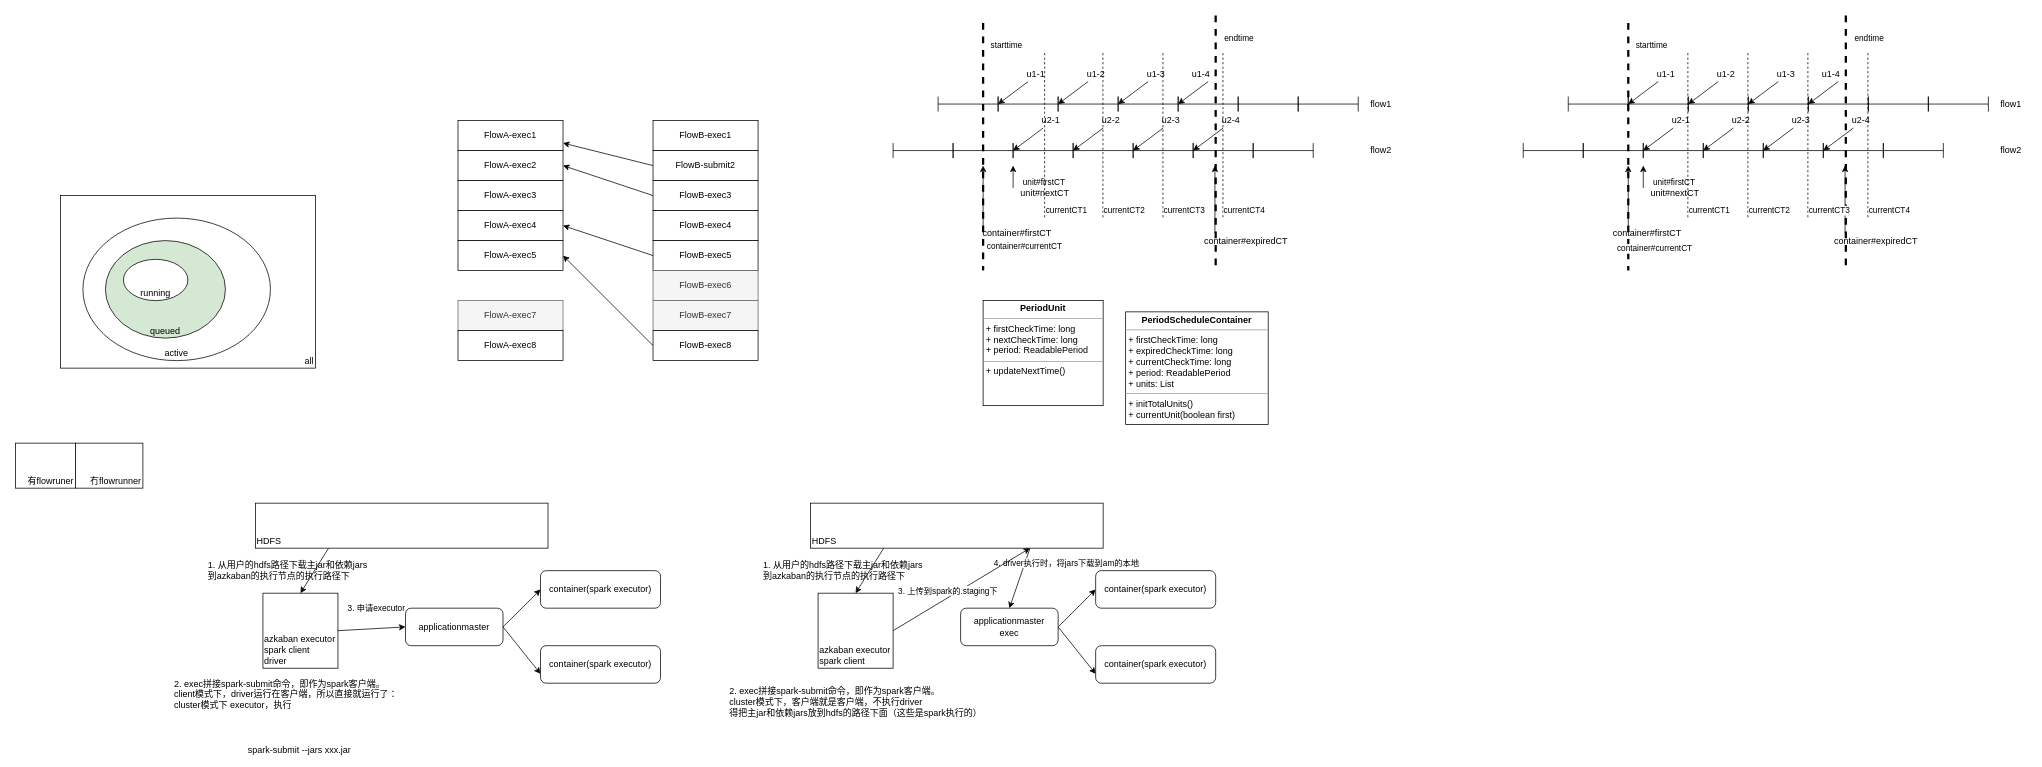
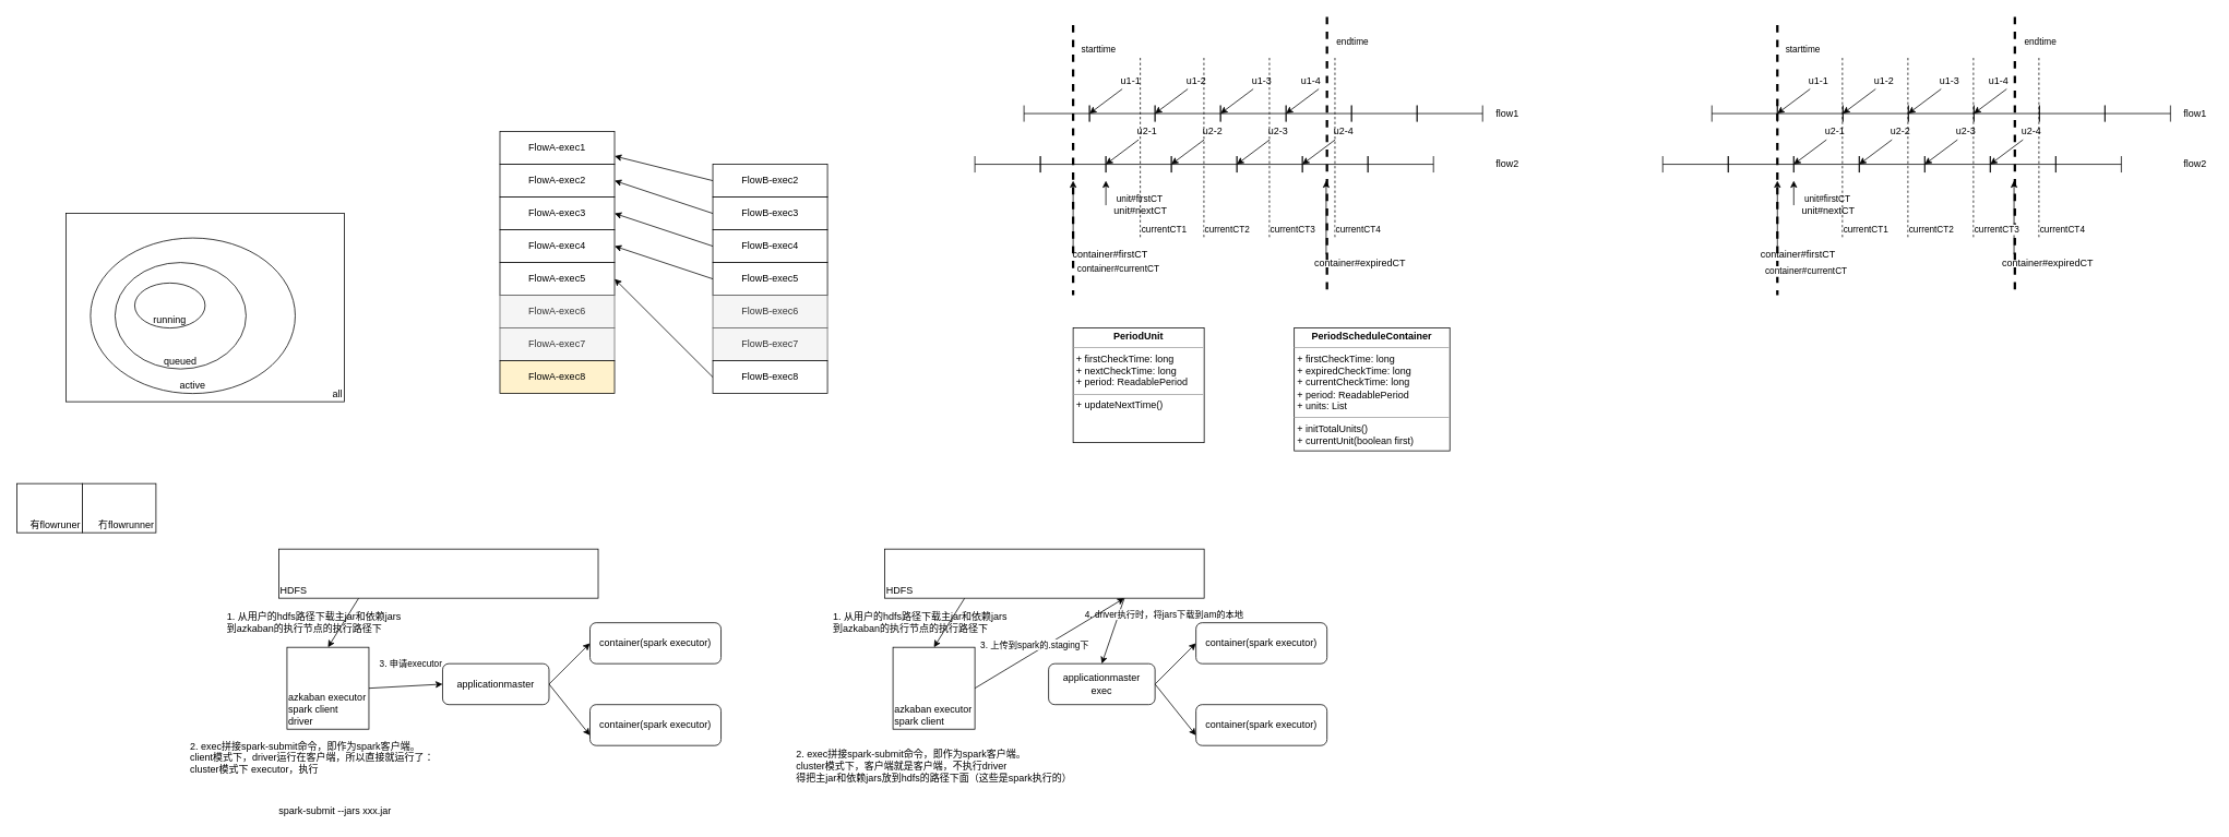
- <mxCell id="16" value="FlowB-exec1" style="rounded=0;whiteSpace=wrap;html=1;" parent="1" vertex="1"><mxGeometry x="870" y="160" width="140" height="40" as="geometry" /></mxCell>
- <mxCell id="18" value="&lt;span&gt;FlowB-submit2&lt;/span&gt;" style="rounded=0;whiteSpace=wrap;html=1;" parent="1" vertex="1"><mxGeometry x="870" y="200" width="140" height="40" as="geometry" /></mxCell>
+ <mxCell id="18" value="&lt;span&gt;FlowB-exec2&lt;/span&gt;" style="rounded=0;whiteSpace=wrap;html=1;" parent="1" vertex="1"><mxGeometry x="870" y="200" width="140" height="40" as="geometry" /></mxCell>
+ <mxCell id="21" style="edgeStyle=none;rounded=0;orthogonalLoop=1;jettySize=auto;html=1;exitX=0;exitY=0.5;exitDx=0;exitDy=0;entryX=1;entryY=0.5;entryDx=0;entryDy=0;" parent="1" source="22" target="10" edge="1"><mxGeometry relative="1" as="geometry" /></mxCell>
+ <mxCell id="13" value="&lt;span&gt;FlowA-exec6&lt;/span&gt;" style="rounded=0;whiteSpace=wrap;html=1;fillColor=#f5f5f5;strokeColor=#666666;fontColor=#333333;" parent="1" vertex="1"><mxGeometry x="610" y="360" width="140" height="40" as="geometry" /></mxCell>
- <mxCell id="4" value="queued" style="ellipse;whiteSpace=wrap;html=1;verticalAlign=bottom;fillColor=#d5e8d4;" parent="1" vertex="1"><mxGeometry x="140" y="320" width="160" height="130" as="geometry" /></mxCell>
+ <mxCell id="4" value="queued" style="ellipse;whiteSpace=wrap;html=1;verticalAlign=bottom;" parent="1" vertex="1"><mxGeometry x="140" y="320" width="160" height="130" as="geometry" /></mxCell>
- <mxCell id="15" value="&lt;span&gt;FlowA-exec8&lt;/span&gt;" style="rounded=0;whiteSpace=wrap;html=1;" parent="1" vertex="1"><mxGeometry x="610" y="440" width="140" height="40" as="geometry" /></mxCell>
+ <mxCell id="15" value="&lt;span&gt;FlowA-exec8&lt;/span&gt;" style="rounded=0;whiteSpace=wrap;html=1;fillColor=#fff2cc;" parent="1" vertex="1"><mxGeometry x="610" y="440" width="140" height="40" as="geometry" /></mxCell>
- <mxCell id="29" value="&lt;p style=&quot;margin: 0px ; margin-top: 4px ; text-align: center&quot;&gt;&lt;b&gt;PeriodScheduleContainer&lt;/b&gt;&lt;br&gt;&lt;/p&gt;&lt;hr size=&quot;1&quot;&gt;&lt;p style=&quot;margin: 0px ; margin-left: 4px&quot;&gt;+ firstCheckTime: long&lt;/p&gt;&lt;p style=&quot;margin: 0px ; margin-left: 4px&quot;&gt;+ expiredCheckTime: long&lt;/p&gt;&lt;p style=&quot;margin: 0px ; margin-left: 4px&quot;&gt;+ currentCheckTime: long&lt;/p&gt;&lt;p style=&quot;margin: 0px ; margin-left: 4px&quot;&gt;+ period: ReadablePeriod&lt;/p&gt;&lt;p style=&quot;margin: 0px ; margin-left: 4px&quot;&gt;+ units: List&lt;/p&gt;&lt;hr size=&quot;1&quot;&gt;&lt;p style=&quot;margin: 0px ; margin-left: 4px&quot;&gt;+ initTotalUnits()&lt;/p&gt;&lt;p style=&quot;margin: 0px ; margin-left: 4px&quot;&gt;+ currentUnit(boolean first)&lt;/p&gt;" style="verticalAlign=top;align=left;overflow=fill;fontSize=12;fontFamily=Helvetica;html=1;" parent="1" vertex="1"><mxGeometry x="1500" y="415" width="190" height="150" as="geometry" /></mxCell>
+ <mxCell id="29" value="&lt;p style=&quot;margin: 0px ; margin-top: 4px ; text-align: center&quot;&gt;&lt;b&gt;PeriodScheduleContainer&lt;/b&gt;&lt;br&gt;&lt;/p&gt;&lt;hr size=&quot;1&quot;&gt;&lt;p style=&quot;margin: 0px ; margin-left: 4px&quot;&gt;+ firstCheckTime: long&lt;/p&gt;&lt;p style=&quot;margin: 0px ; margin-left: 4px&quot;&gt;+ expiredCheckTime: long&lt;/p&gt;&lt;p style=&quot;margin: 0px ; margin-left: 4px&quot;&gt;+ currentCheckTime: long&lt;/p&gt;&lt;p style=&quot;margin: 0px ; margin-left: 4px&quot;&gt;+ period: ReadablePeriod&lt;/p&gt;&lt;p style=&quot;margin: 0px ; margin-left: 4px&quot;&gt;+ units: List&lt;/p&gt;&lt;hr size=&quot;1&quot;&gt;&lt;p style=&quot;margin: 0px ; margin-left: 4px&quot;&gt;+ initTotalUnits()&lt;/p&gt;&lt;p style=&quot;margin: 0px ; margin-left: 4px&quot;&gt;+ currentUnit(boolean first)&lt;/p&gt;" style="verticalAlign=top;align=left;overflow=fill;fontSize=12;fontFamily=Helvetica;html=1;" parent="1" vertex="1"><mxGeometry x="1580" y="400" width="190" height="150" as="geometry" /></mxCell>
- <mxCell id="161" value="spark-submit --jars xxx.jar&amp;nbsp;" style="text;html=1;align=center;verticalAlign=middle;resizable=0;points=[];autosize=1;strokeColor=none;fillColor=none;" vertex="1" parent="1"><mxGeometry x="320" y="990" width="160" height="20" as="geometry" /></mxCell>
+ <mxCell id="161" value="spark-submit --jars xxx.jar&amp;nbsp;" style="text;html=1;align=center;verticalAlign=middle;resizable=0;points=[];autosize=1;strokeColor=none;fillColor=none;" vertex="1" parent="1"><mxGeometry x="330" y="980" width="160" height="20" as="geometry" /></mxCell>
